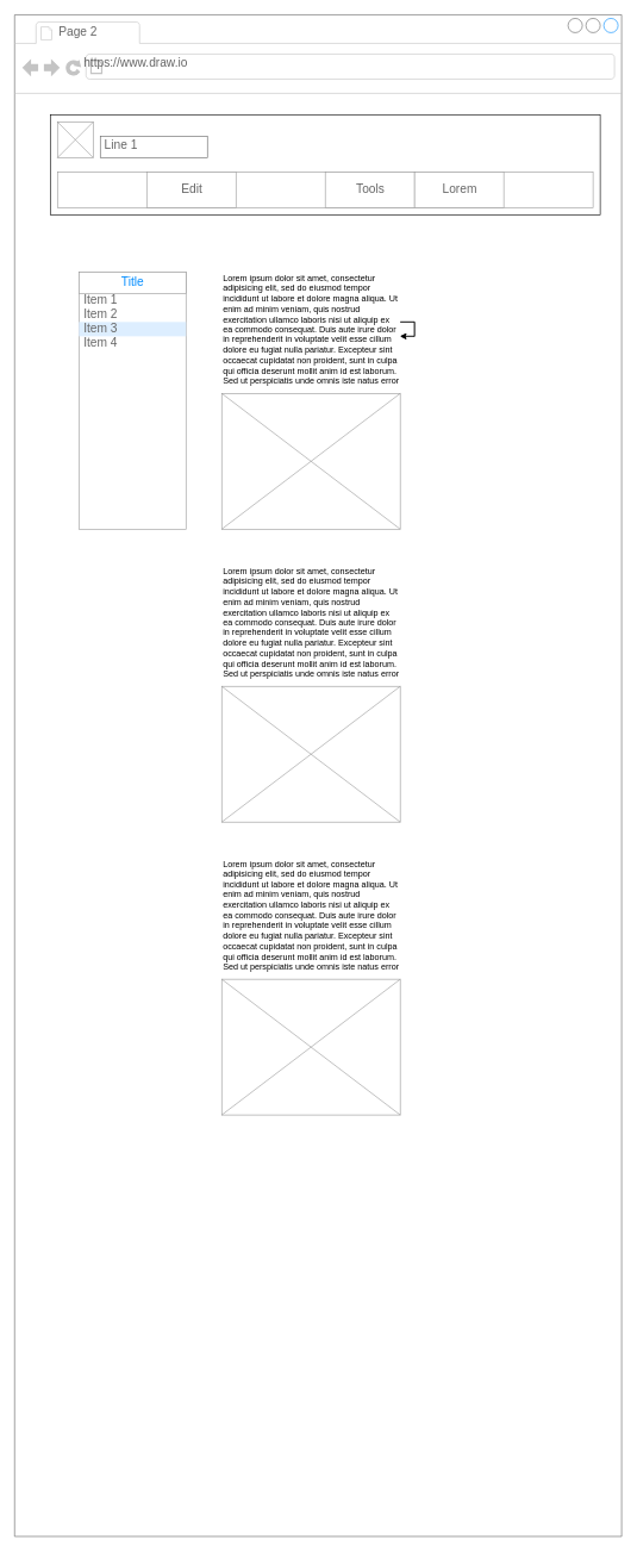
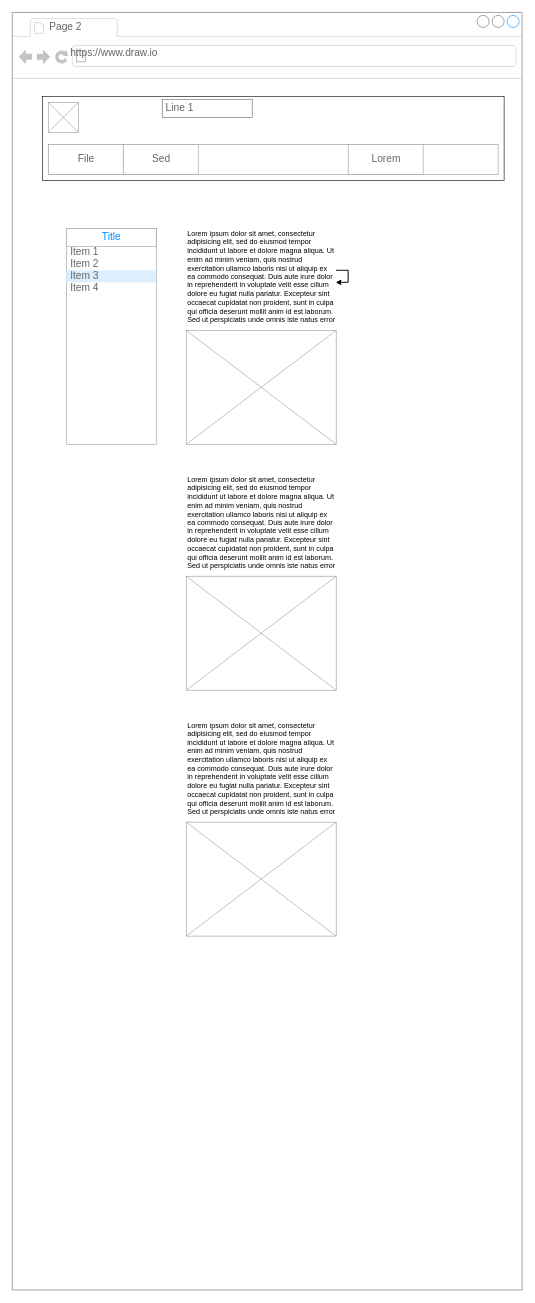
- <mxCell id="20" value="Line 1" style="strokeWidth=1;shadow=0;dashed=0;align=center;html=1;shape=mxgraph.mockup.text.textBox;fontColor=#666666;align=left;fontSize=17;spacingLeft=4;spacingTop=-3;strokeColor=#666666;mainText=" vertex="1" parent="2"><mxGeometry x="120" y="170" width="150" height="30" as="geometry" /></mxCell>
+ <mxCell id="20" value="Line 1" style="strokeWidth=1;shadow=0;dashed=0;align=center;html=1;shape=mxgraph.mockup.text.textBox;fontColor=#666666;align=left;fontSize=17;spacingLeft=4;spacingTop=-3;strokeColor=#666666;mainText=" vertex="1" parent="2"><mxGeometry x="250" y="145" width="150" height="30" as="geometry" /></mxCell>
+ <mxCell id="15" value="File" style="strokeColor=inherit;fillColor=inherit;gradientColor=inherit;strokeWidth=1;shadow=0;dashed=0;align=center;html=1;shape=mxgraph.mockup.forms.rrect;rSize=0;fontSize=17;fontColor=#666666;" vertex="1" parent="14"><mxGeometry width="125.0" height="50" as="geometry" /></mxCell>
- <mxCell id="16" value="Edit" style="strokeColor=inherit;fillColor=inherit;gradientColor=inherit;strokeWidth=1;shadow=0;dashed=0;align=center;html=1;shape=mxgraph.mockup.forms.rrect;rSize=0;fontSize=17;fontColor=#666666;" vertex="1" parent="14"><mxGeometry x="125.0" width="125.0" height="50" as="geometry" /></mxCell>
+ <mxCell id="16" value="Sed" style="strokeColor=inherit;fillColor=inherit;gradientColor=inherit;strokeWidth=1;shadow=0;dashed=0;align=center;html=1;shape=mxgraph.mockup.forms.rrect;rSize=0;fontSize=17;fontColor=#666666;" vertex="1" parent="14"><mxGeometry x="125.0" width="125.0" height="50" as="geometry" /></mxCell>
- <mxCell id="17" value="Tools" style="strokeColor=inherit;fillColor=inherit;gradientColor=inherit;strokeWidth=1;shadow=0;dashed=0;align=center;html=1;shape=mxgraph.mockup.forms.rrect;rSize=0;fontSize=17;fontColor=#666666;" vertex="1" parent="14"><mxGeometry x="375.0" width="125.0" height="50" as="geometry" /></mxCell>
